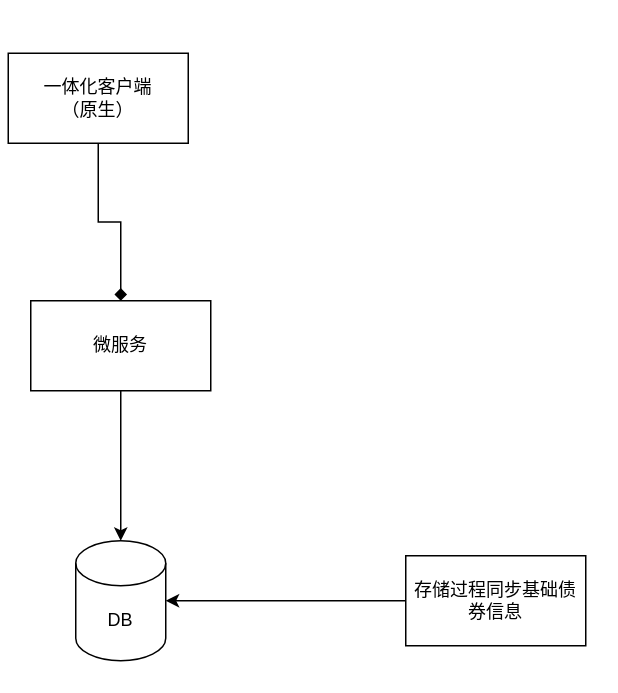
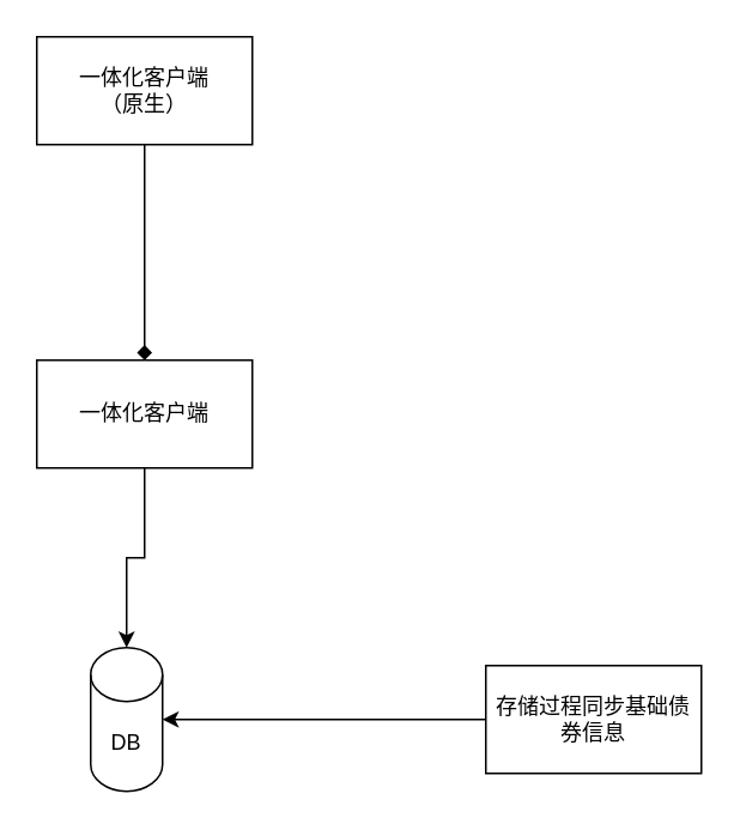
- <mxCell id="3" value="一体化客户端&lt;br&gt;（原生）" style="rounded=0;whiteSpace=wrap;html=1;" vertex="1" parent="1"><mxGeometry x="5" y="35" width="120" height="60" as="geometry" /></mxCell>
+ <mxCell id="3" value="一体化客户端&lt;br&gt;（原生）" style="rounded=0;whiteSpace=wrap;html=1;" vertex="1" parent="1"><mxGeometry x="20" y="20" width="120" height="60" as="geometry" /></mxCell>
- <mxCell id="5" value="微服务" style="rounded=0;whiteSpace=wrap;html=1;" vertex="1" parent="1"><mxGeometry x="20" y="200" width="120" height="60" as="geometry" /></mxCell>
+ <mxCell id="5" value="一体化客户端" style="rounded=0;whiteSpace=wrap;html=1;" vertex="1" parent="1"><mxGeometry x="20" y="200" width="120" height="60" as="geometry" /></mxCell>
- <mxCell id="6" value="DB" style="shape=cylinder3;whiteSpace=wrap;html=1;boundedLbl=1;backgroundOutline=1;size=15;" vertex="1" parent="1"><mxGeometry x="50" y="360" width="60" height="80" as="geometry" /></mxCell>
+ <mxCell id="6" value="DB" style="shape=cylinder3;whiteSpace=wrap;html=1;boundedLbl=1;backgroundOutline=1;size=15;" vertex="1" parent="1"><mxGeometry x="50" y="360" width="40" height="80" as="geometry" /></mxCell>
